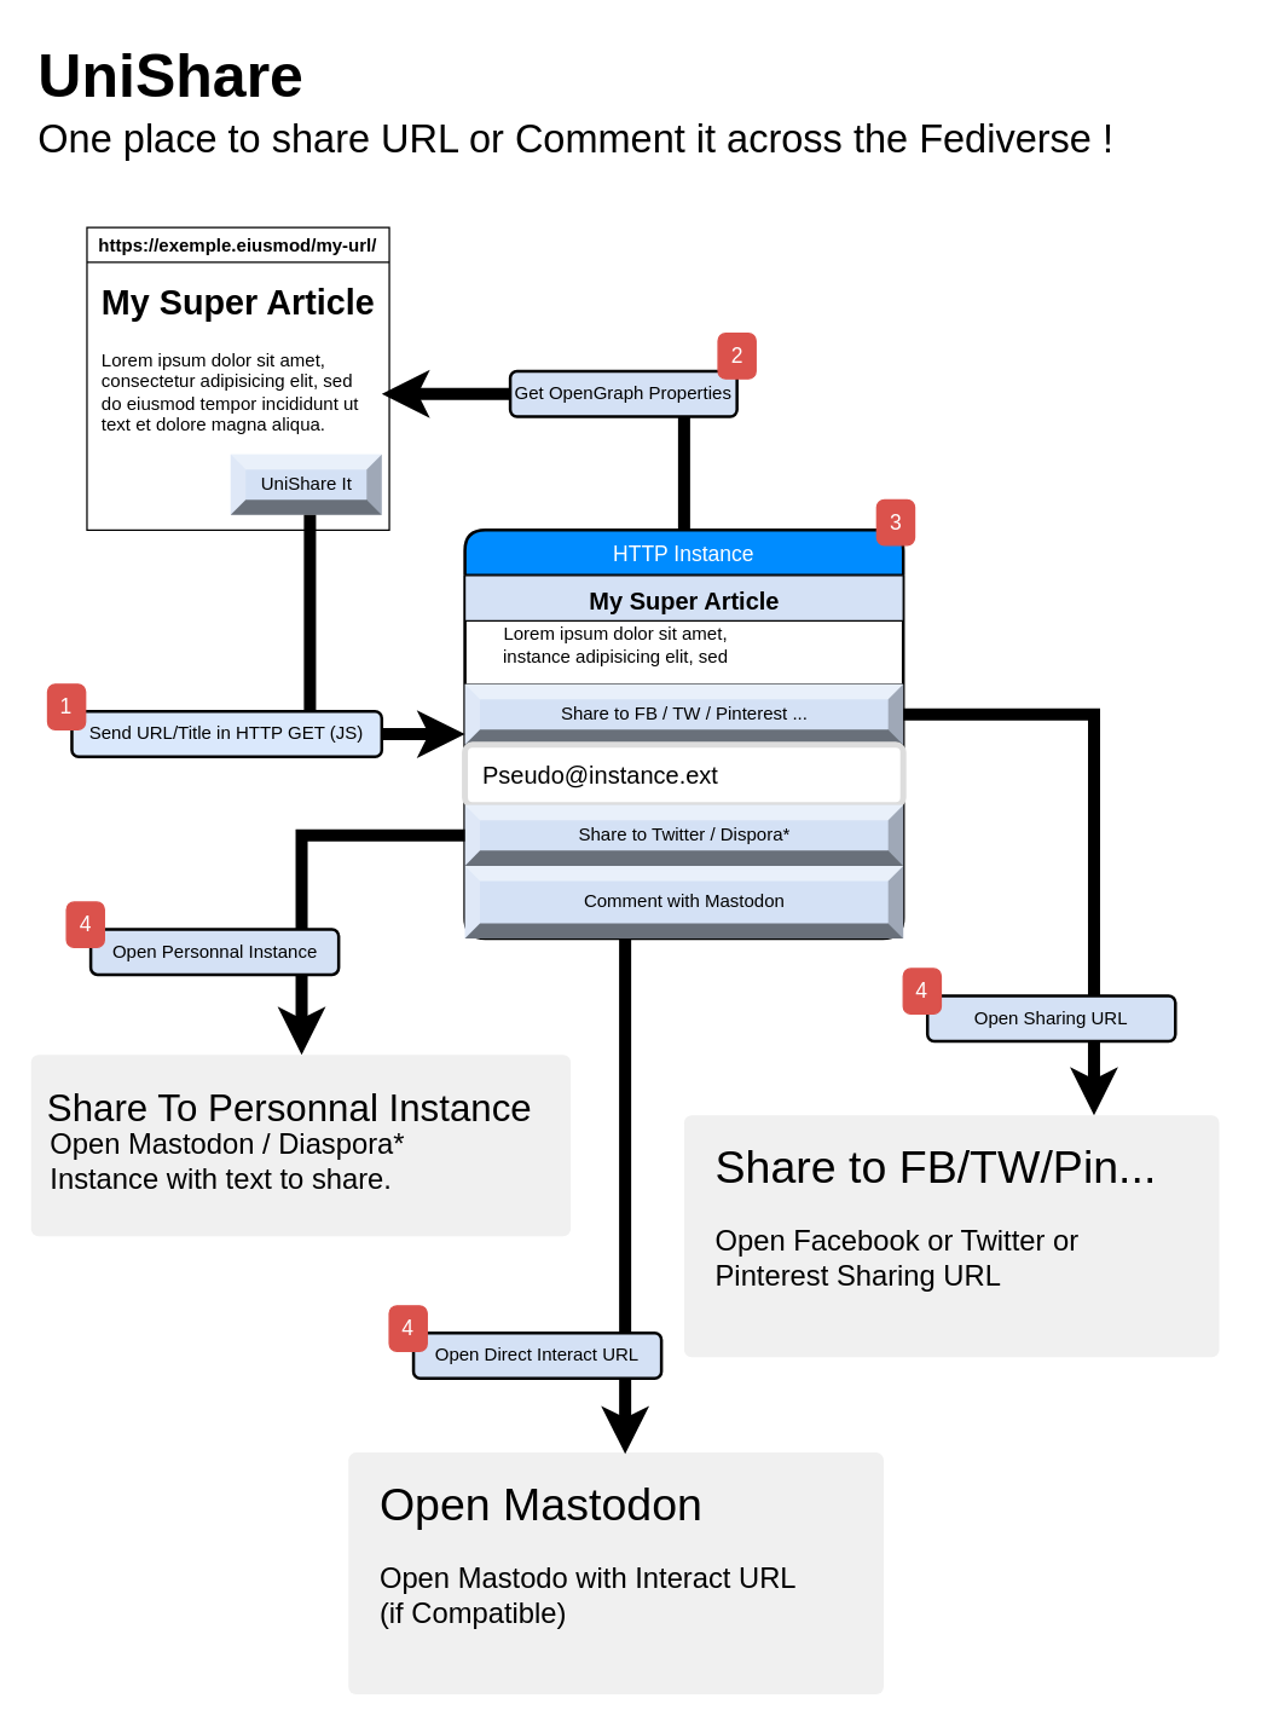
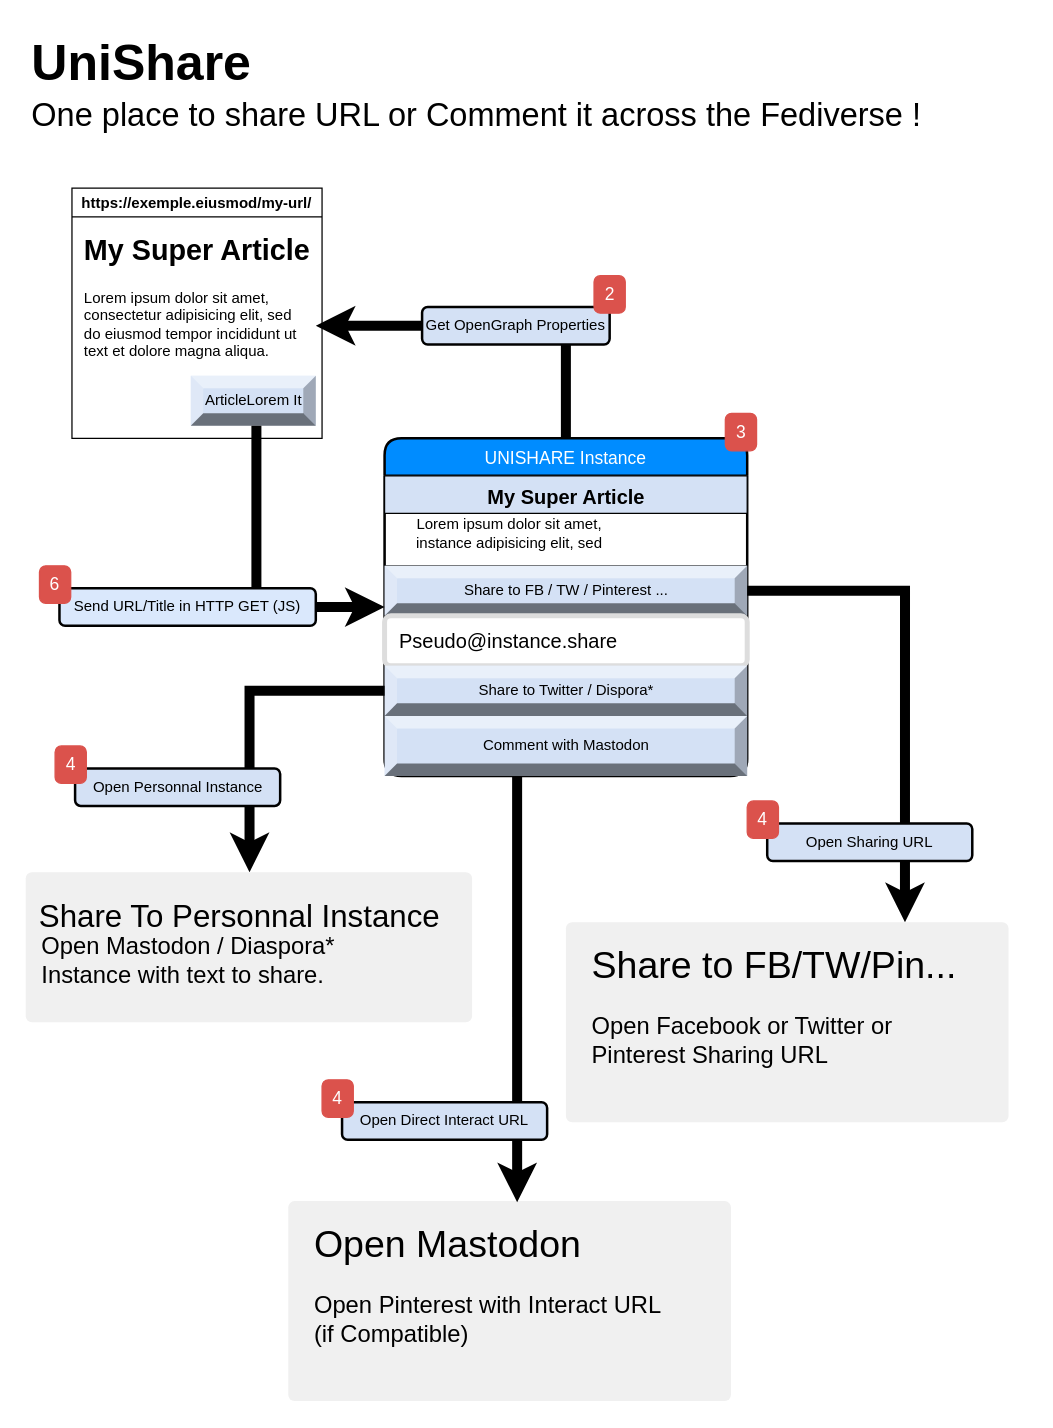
- <mxCell id="5" value="UniShare It&lt;br&gt;" style="labelPosition=center;verticalLabelPosition=middle;align=center;html=1;shape=mxgraph.basic.shaded_button;dx=10;fillColor=#D4E1F5;strokeColor=none;" vertex="1" parent="3"><mxGeometry x="95" y="150" width="100" height="40" as="geometry" /></mxCell>
+ <mxCell id="5" value="ArticleLorem It&lt;br&gt;" style="labelPosition=center;verticalLabelPosition=middle;align=center;html=1;shape=mxgraph.basic.shaded_button;dx=10;fillColor=#D4E1F5;strokeColor=none;" vertex="1" parent="3"><mxGeometry x="95" y="150" width="100" height="40" as="geometry" /></mxCell>
- <mxCell id="7" value="HTTP Instance" style="swimlane;childLayout=stackLayout;horizontal=1;startSize=30;horizontalStack=0;fillColor=#008cff;fontColor=#FFFFFF;rounded=1;fontSize=14;fontStyle=0;strokeWidth=2;resizeParent=0;resizeLast=1;shadow=0;dashed=0;align=center;" vertex="1" parent="1"><mxGeometry x="307" y="350" width="290" height="270" as="geometry" /></mxCell>
+ <mxCell id="7" value="UNISHARE Instance" style="swimlane;childLayout=stackLayout;horizontal=1;startSize=30;horizontalStack=0;fillColor=#008cff;fontColor=#FFFFFF;rounded=1;fontSize=14;fontStyle=0;strokeWidth=2;resizeParent=0;resizeLast=1;shadow=0;dashed=0;align=center;" vertex="1" parent="1"><mxGeometry x="307" y="350" width="290" height="270" as="geometry" /></mxCell>
- <mxCell id="17" value="1" style="html=1;shadow=0;dashed=0;shape=mxgraph.bootstrap.rrect;rSize=5;fillColor=#DB524C;align=center;strokeColor=#DB524C;fontColor=#ffffff;fontSize=14;whiteSpace=wrap;" vertex="1" parent="1"><mxGeometry x="31" y="452" width="25" height="30" as="geometry" /></mxCell>
+ <mxCell id="17" value="6" style="html=1;shadow=0;dashed=0;shape=mxgraph.bootstrap.rrect;rSize=5;fillColor=#DB524C;align=center;strokeColor=#DB524C;fontColor=#ffffff;fontSize=14;whiteSpace=wrap;" vertex="1" parent="1"><mxGeometry x="31" y="452" width="25" height="30" as="geometry" /></mxCell>
- <mxCell id="11" value="Pseudo@instance.ext" style="html=1;shadow=0;dashed=0;shape=mxgraph.bootstrap.rrect;rSize=5;fillColor=#ffffff;strokeColor=#dddddd;fontSize=16;align=left;spacingLeft=10;whiteSpace=wrap;gradientColor=none;strokeWidth=4;" vertex="1" parent="7"><mxGeometry y="142" width="290" height="40" as="geometry" /></mxCell>
+ <mxCell id="11" value="Pseudo@instance.share" style="html=1;shadow=0;dashed=0;shape=mxgraph.bootstrap.rrect;rSize=5;fillColor=#ffffff;strokeColor=#dddddd;fontSize=16;align=left;spacingLeft=10;whiteSpace=wrap;gradientColor=none;strokeWidth=4;" vertex="1" parent="7"><mxGeometry y="142" width="290" height="40" as="geometry" /></mxCell>
- <mxCell id="27" value="Open Mastodo with Interact URL&lt;br&gt;(if Compatible)" style="html=1;shadow=0;dashed=0;shape=mxgraph.bootstrap.anchor;fontSize=19;whiteSpace=wrap;align=left;" vertex="1" parent="25"><mxGeometry x="19" y="40" width="311" height="110" as="geometry" /></mxCell>
+ <mxCell id="27" value="Open Pinterest with Interact URL&lt;br&gt;(if Compatible)" style="html=1;shadow=0;dashed=0;shape=mxgraph.bootstrap.anchor;fontSize=19;whiteSpace=wrap;align=left;" vertex="1" parent="25"><mxGeometry x="19" y="40" width="311" height="110" as="geometry" /></mxCell>
